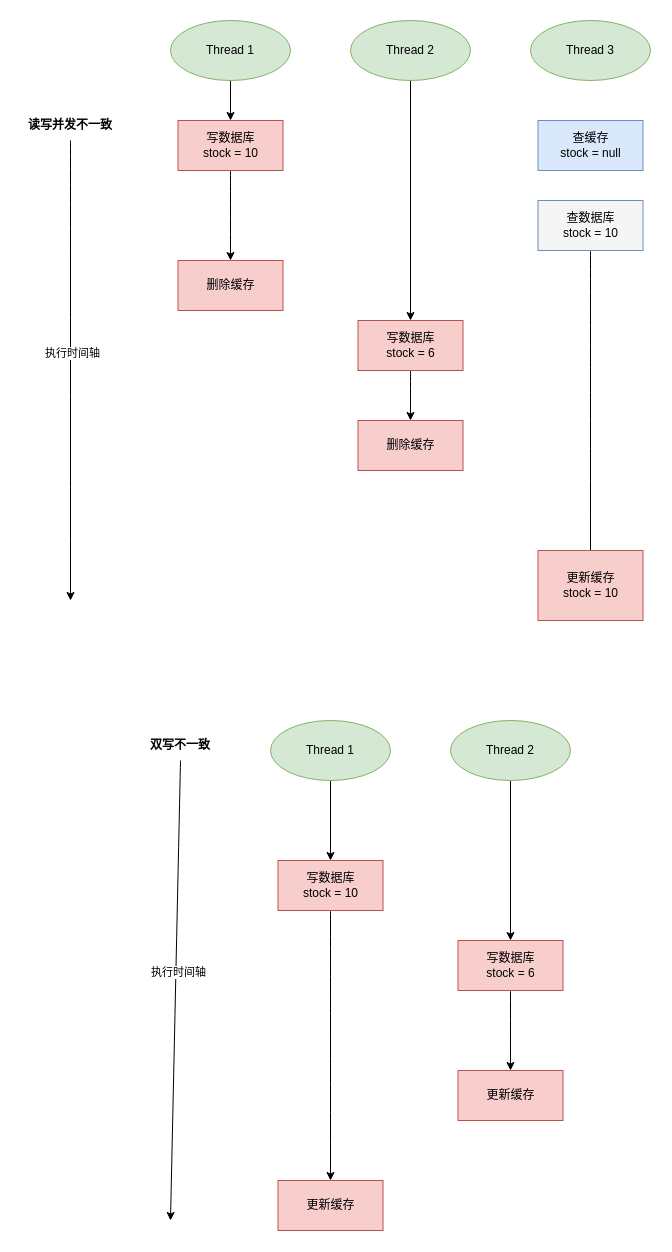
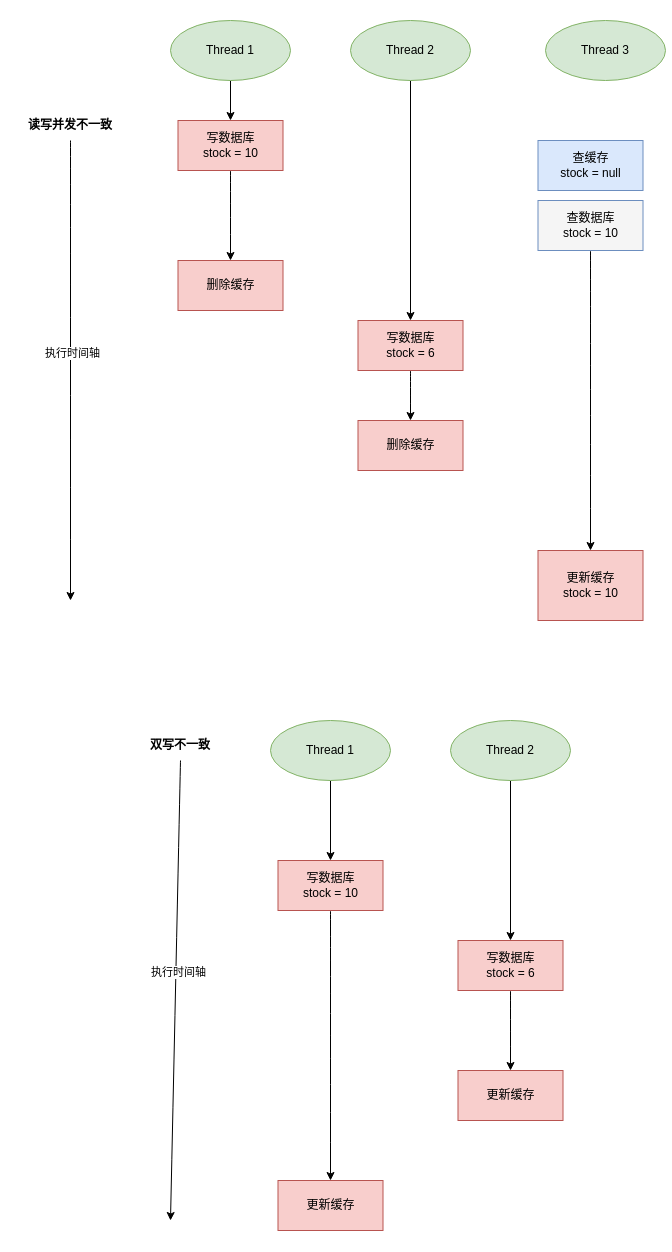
- <mxCell id="12" value="Thread 3" style="ellipse;whiteSpace=wrap;html=1;fillColor=#d5e8d4;strokeColor=#82b366;" parent="1" vertex="1"><mxGeometry x="530" y="20" width="120" height="60" as="geometry" /></mxCell>
+ <mxCell id="12" value="Thread 3" style="ellipse;whiteSpace=wrap;html=1;fillColor=#d5e8d4;strokeColor=#82b366;" parent="1" vertex="1"><mxGeometry x="545" y="20" width="120" height="60" as="geometry" /></mxCell>
- <mxCell id="16" value="查缓存&lt;br&gt;stock = null" style="rounded=0;whiteSpace=wrap;html=1;fillColor=#dae8fc;strokeColor=#6c8ebf;" parent="1" vertex="1"><mxGeometry x="537.5" y="120" width="105" height="50" as="geometry" /></mxCell>
+ <mxCell id="16" value="查缓存&lt;br&gt;stock = null" style="rounded=0;whiteSpace=wrap;html=1;fillColor=#dae8fc;strokeColor=#6c8ebf;" parent="1" vertex="1"><mxGeometry x="537.5" y="140" width="105" height="50" as="geometry" /></mxCell>
- <mxCell id="13" value="" style="edgeStyle=orthogonalEdgeStyle;curved=1;rounded=0;orthogonalLoop=1;jettySize=auto;html=1;endArrow=none;" parent="1" source="14" target="15" edge="1"><mxGeometry relative="1" as="geometry" /></mxCell>
+ <mxCell id="13" value="" style="edgeStyle=orthogonalEdgeStyle;curved=1;rounded=0;orthogonalLoop=1;jettySize=auto;html=1;" parent="1" source="14" target="15" edge="1"><mxGeometry relative="1" as="geometry" /></mxCell>
